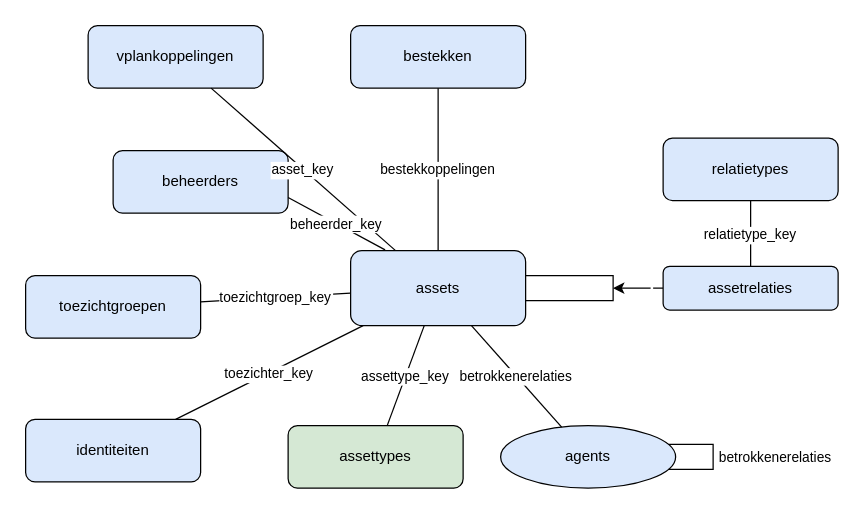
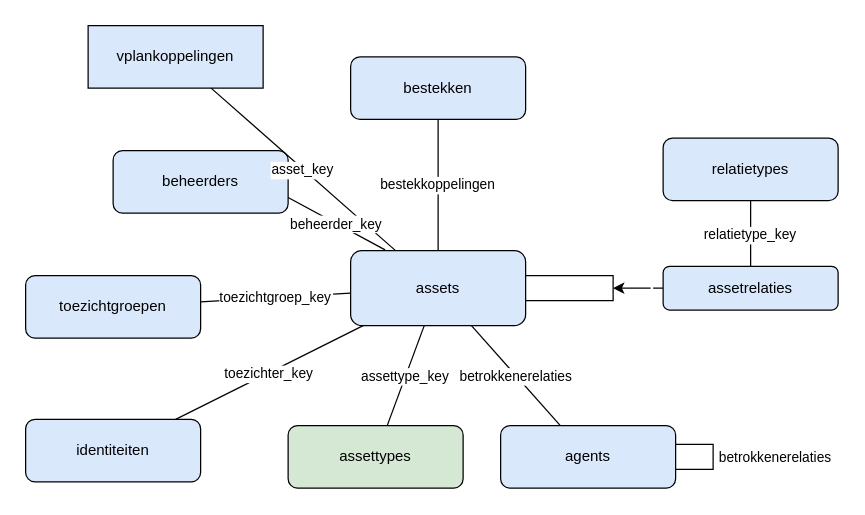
- <mxCell id="6" value="vplankoppelingen" style="rounded=1;whiteSpace=wrap;html=1;fillColor=#dae8fc;strokeColor=#000000;" parent="1" vertex="1"><mxGeometry x="70" y="20" width="140" height="50" as="geometry" /></mxCell>
+ <mxCell id="6" value="vplankoppelingen" style="whiteSpace=wrap;html=1;fillColor=#dae8fc;strokeColor=#000000;rounded=0;" parent="1" vertex="1"><mxGeometry x="70" y="20" width="140" height="50" as="geometry" /></mxCell>
- <mxCell id="4" value="bestekken" style="rounded=1;whiteSpace=wrap;html=1;fillColor=#dae8fc;strokeColor=#000000;" parent="1" vertex="1"><mxGeometry x="280" y="20" width="140" height="50" as="geometry" /></mxCell>
+ <mxCell id="4" value="bestekken" style="rounded=1;whiteSpace=wrap;html=1;fillColor=#dae8fc;strokeColor=#000000;" parent="1" vertex="1"><mxGeometry x="280" y="45" width="140" height="50" as="geometry" /></mxCell>
- <mxCell id="7" value="agents" style="ellipse;whiteSpace=wrap;html=1;fillColor=#dae8fc;strokeColor=#000000;" parent="1" vertex="1"><mxGeometry x="400" y="340" width="140" height="50" as="geometry" /></mxCell>
+ <mxCell id="7" value="agents" style="rounded=1;whiteSpace=wrap;html=1;fillColor=#dae8fc;strokeColor=#000000;" parent="1" vertex="1"><mxGeometry x="400" y="340" width="140" height="50" as="geometry" /></mxCell>
